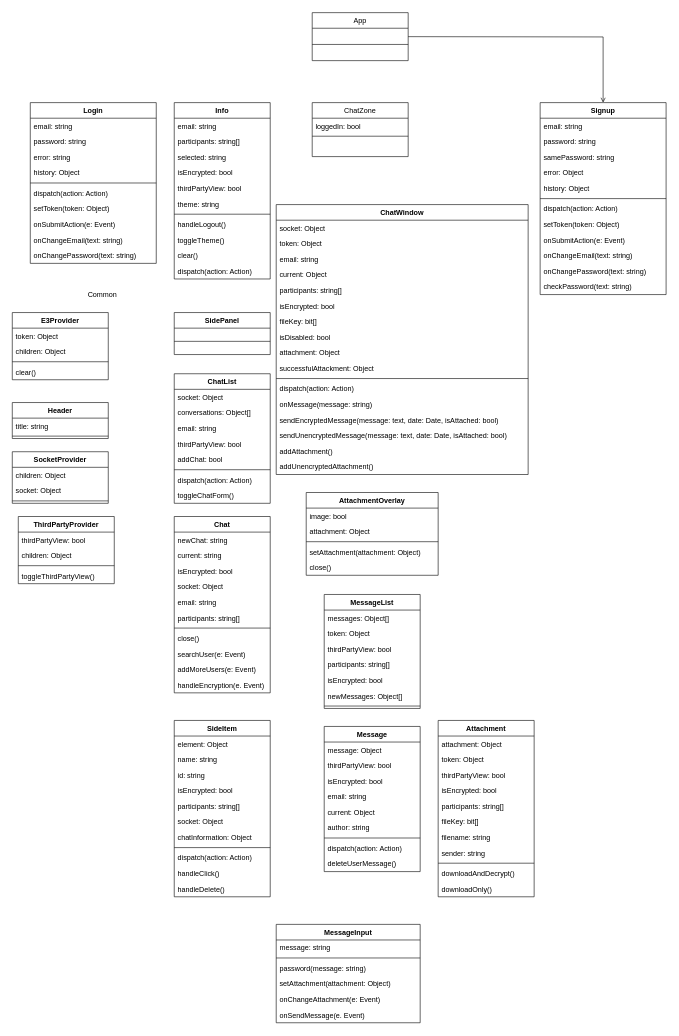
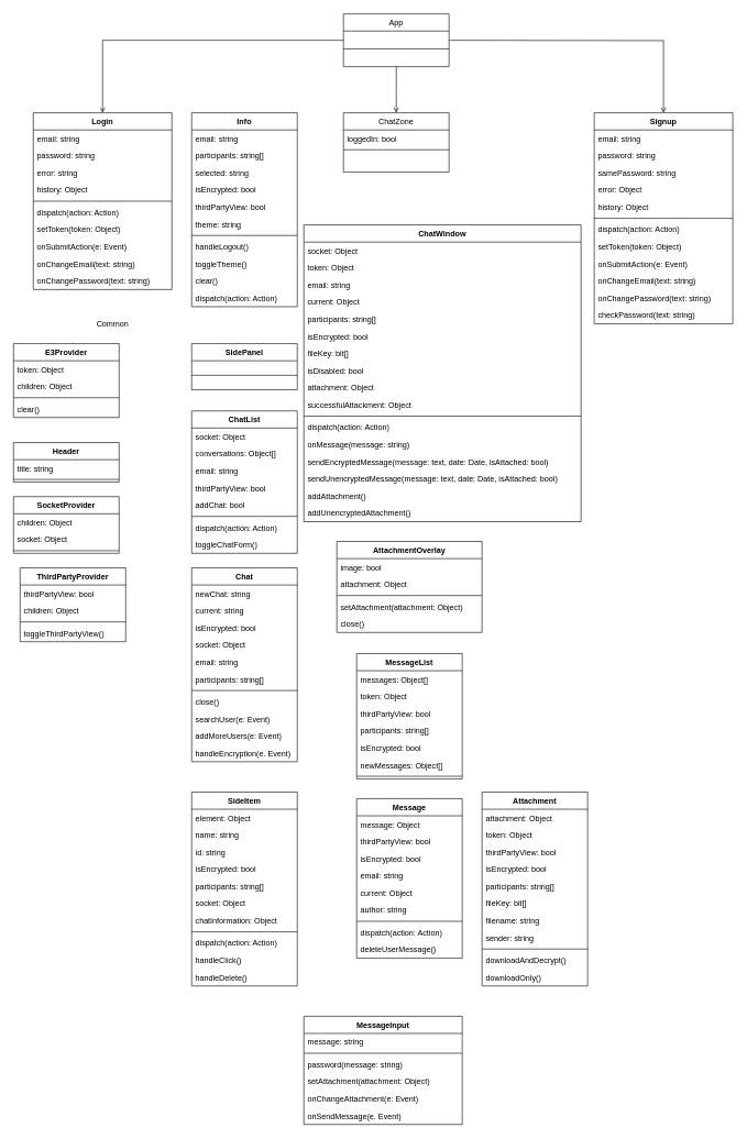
+ <mxCell id="32" value="" style="endArrow=open;html=1;edgeStyle=orthogonalEdgeStyle;exitX=0;exitY=0.5;exitDx=0;exitDy=0;rounded=0;endFill=0;entryX=0.5;entryY=0;entryDx=0;entryDy=0;" edge="1" parent="1" source="2" target="8"><mxGeometry relative="1" as="geometry"><mxPoint x="330" y="59.5" as="sourcePoint" /><mxPoint x="480" y="160" as="targetPoint" /></mxGeometry></mxCell>
+ <mxCell id="7" value="" style="endArrow=open;shadow=0;strokeWidth=1;rounded=0;endFill=1;edgeStyle=elbowEdgeStyle;elbow=vertical;" parent="1" source="2" target="4" edge="1"><mxGeometry x="0.5" y="41" relative="1" as="geometry"><mxPoint x="420" y="172" as="sourcePoint" /><mxPoint x="580" y="172" as="targetPoint" /><mxPoint x="-40" y="32" as="offset" /></mxGeometry></mxCell>
